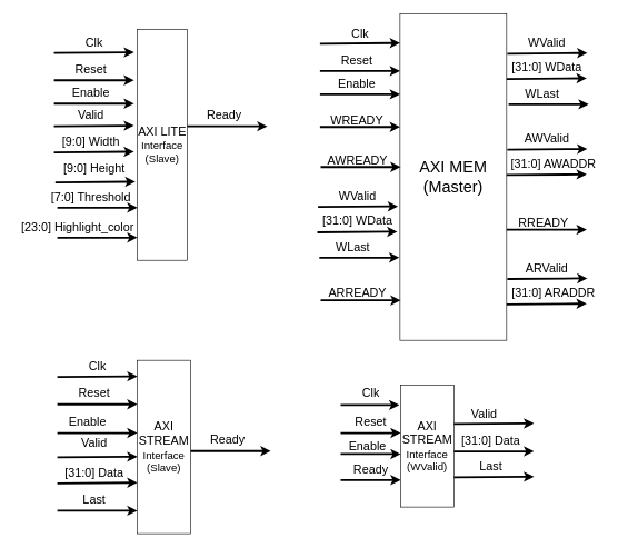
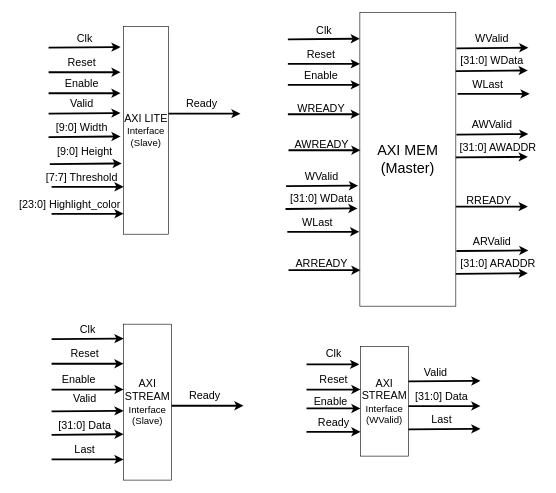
- <mxCell id="43" value="&lt;span style=&quot;font-size: 18px;&quot;&gt;[7:0] Threshold&lt;/span&gt;" style="text;html=1;align=center;verticalAlign=middle;resizable=0;points=[];autosize=1;strokeColor=none;fillColor=none;" parent="1" vertex="1"><mxGeometry x="65" y="275" width="140" height="40" as="geometry" /></mxCell>
+ <mxCell id="43" value="&lt;span style=&quot;font-size: 18px;&quot;&gt;[7:7] Threshold&lt;/span&gt;" style="text;html=1;align=center;verticalAlign=middle;resizable=0;points=[];autosize=1;strokeColor=none;fillColor=none;" parent="1" vertex="1"><mxGeometry x="65" y="275" width="140" height="40" as="geometry" /></mxCell>
